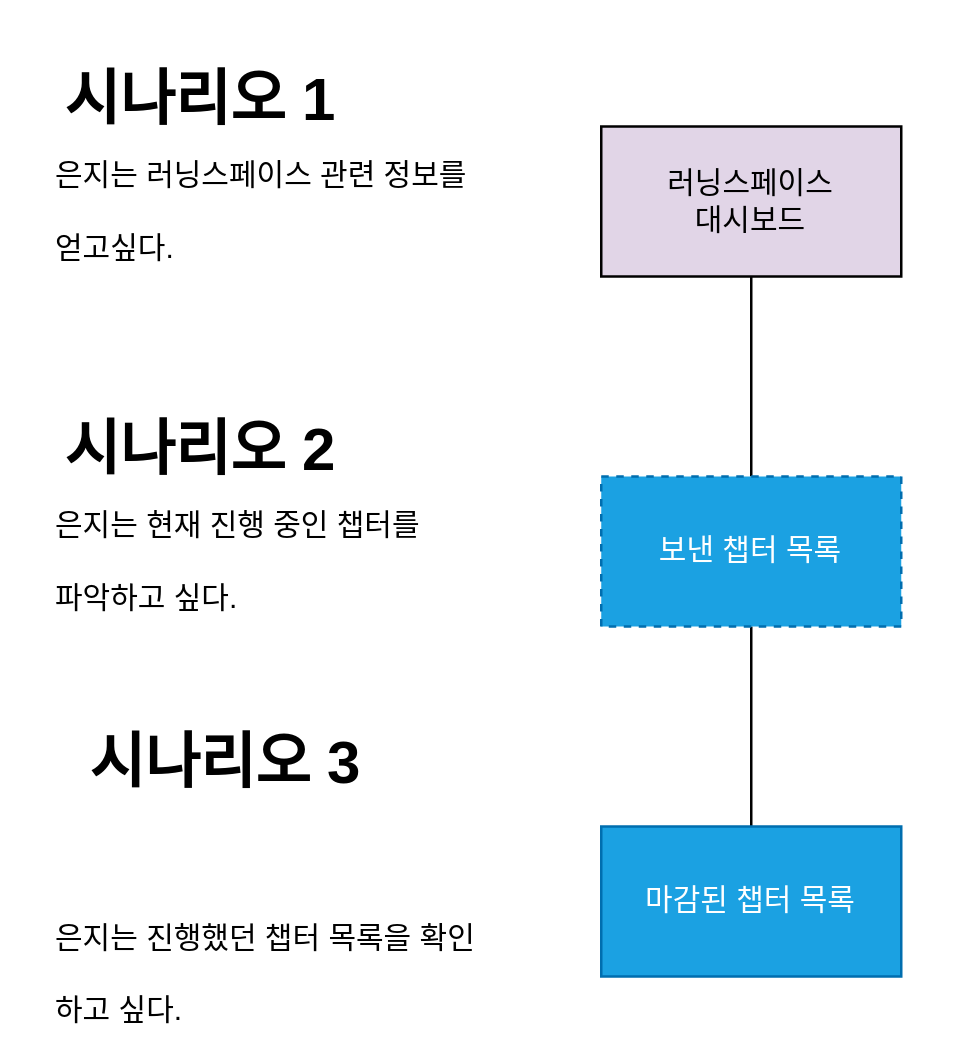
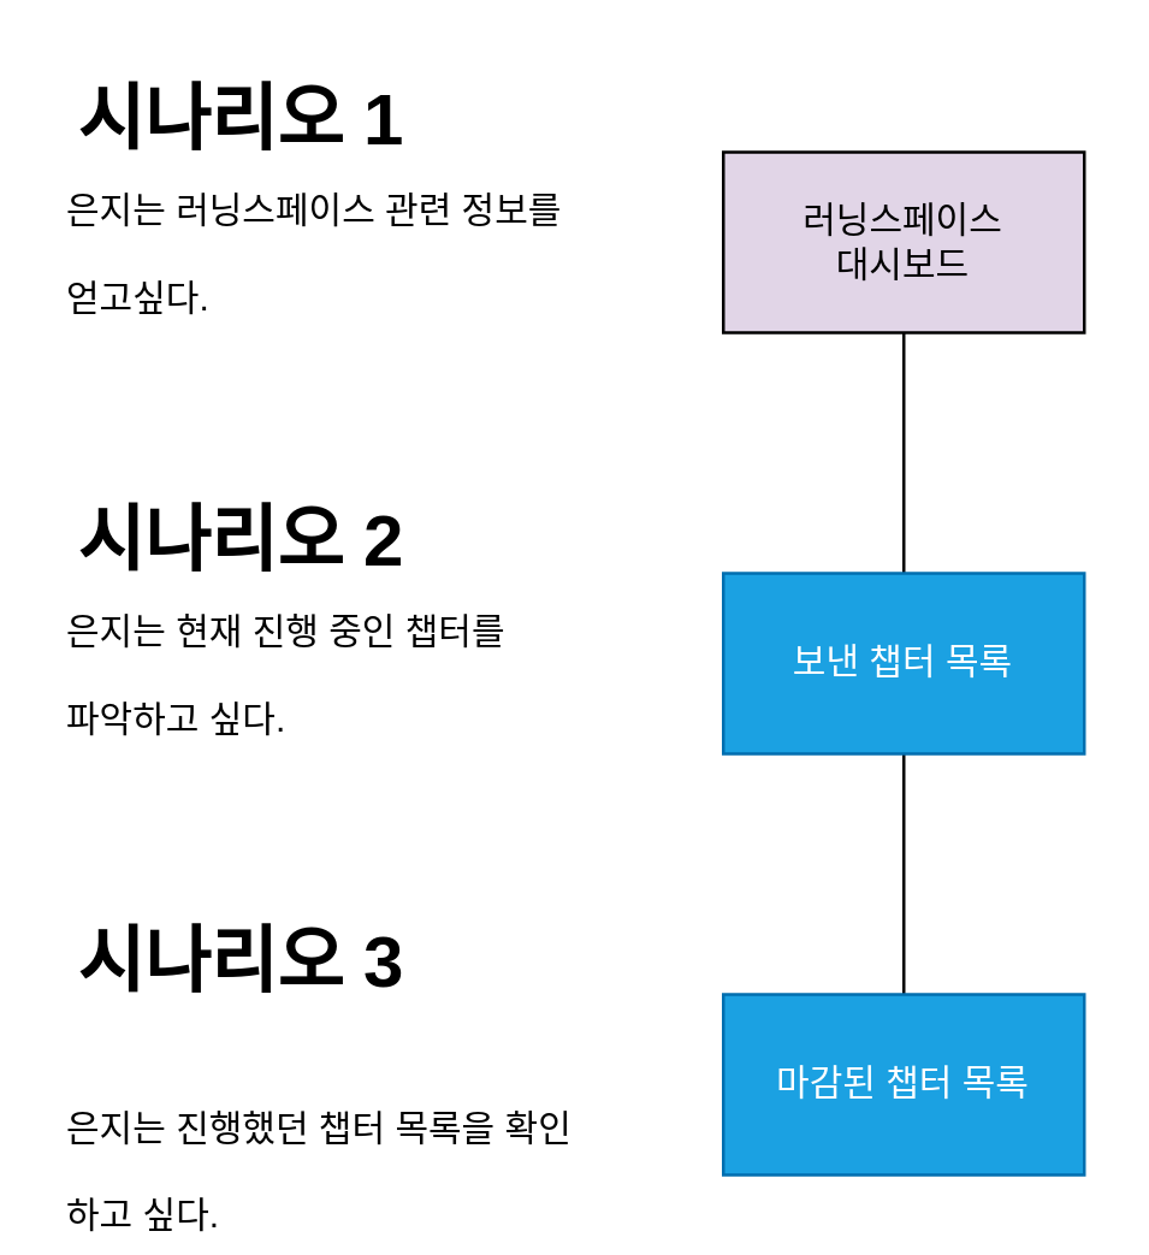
- <mxCell id="5" value="보낸 챕터 목록" style="rounded=0;whiteSpace=wrap;html=1;fillColor=#1ba1e2;strokeColor=#006EAF;fontColor=#ffffff;dashed=1;" vertex="1" parent="1"><mxGeometry x="240" y="190" width="120" height="60" as="geometry" /></mxCell>
+ <mxCell id="5" value="보낸 챕터 목록" style="rounded=0;whiteSpace=wrap;html=1;fillColor=#1ba1e2;strokeColor=#006EAF;fontColor=#ffffff;" vertex="1" parent="1"><mxGeometry x="240" y="190" width="120" height="60" as="geometry" /></mxCell>
- <mxCell id="11" value="&lt;font style=&quot;font-size: 24px;&quot;&gt;&lt;b&gt;시나리오 3&lt;/b&gt;&lt;/font&gt;" style="text;html=1;strokeColor=none;fillColor=none;align=center;verticalAlign=middle;whiteSpace=wrap;rounded=0;" vertex="1" parent="1"><mxGeometry x="30" y="285" width="120" height="40" as="geometry" /></mxCell>
+ <mxCell id="11" value="&lt;font style=&quot;font-size: 24px;&quot;&gt;&lt;b&gt;시나리오 3&lt;/b&gt;&lt;/font&gt;" style="text;html=1;strokeColor=none;fillColor=none;align=center;verticalAlign=middle;whiteSpace=wrap;rounded=0;" vertex="1" parent="1"><mxGeometry x="20" y="300" width="120" height="40" as="geometry" /></mxCell>
